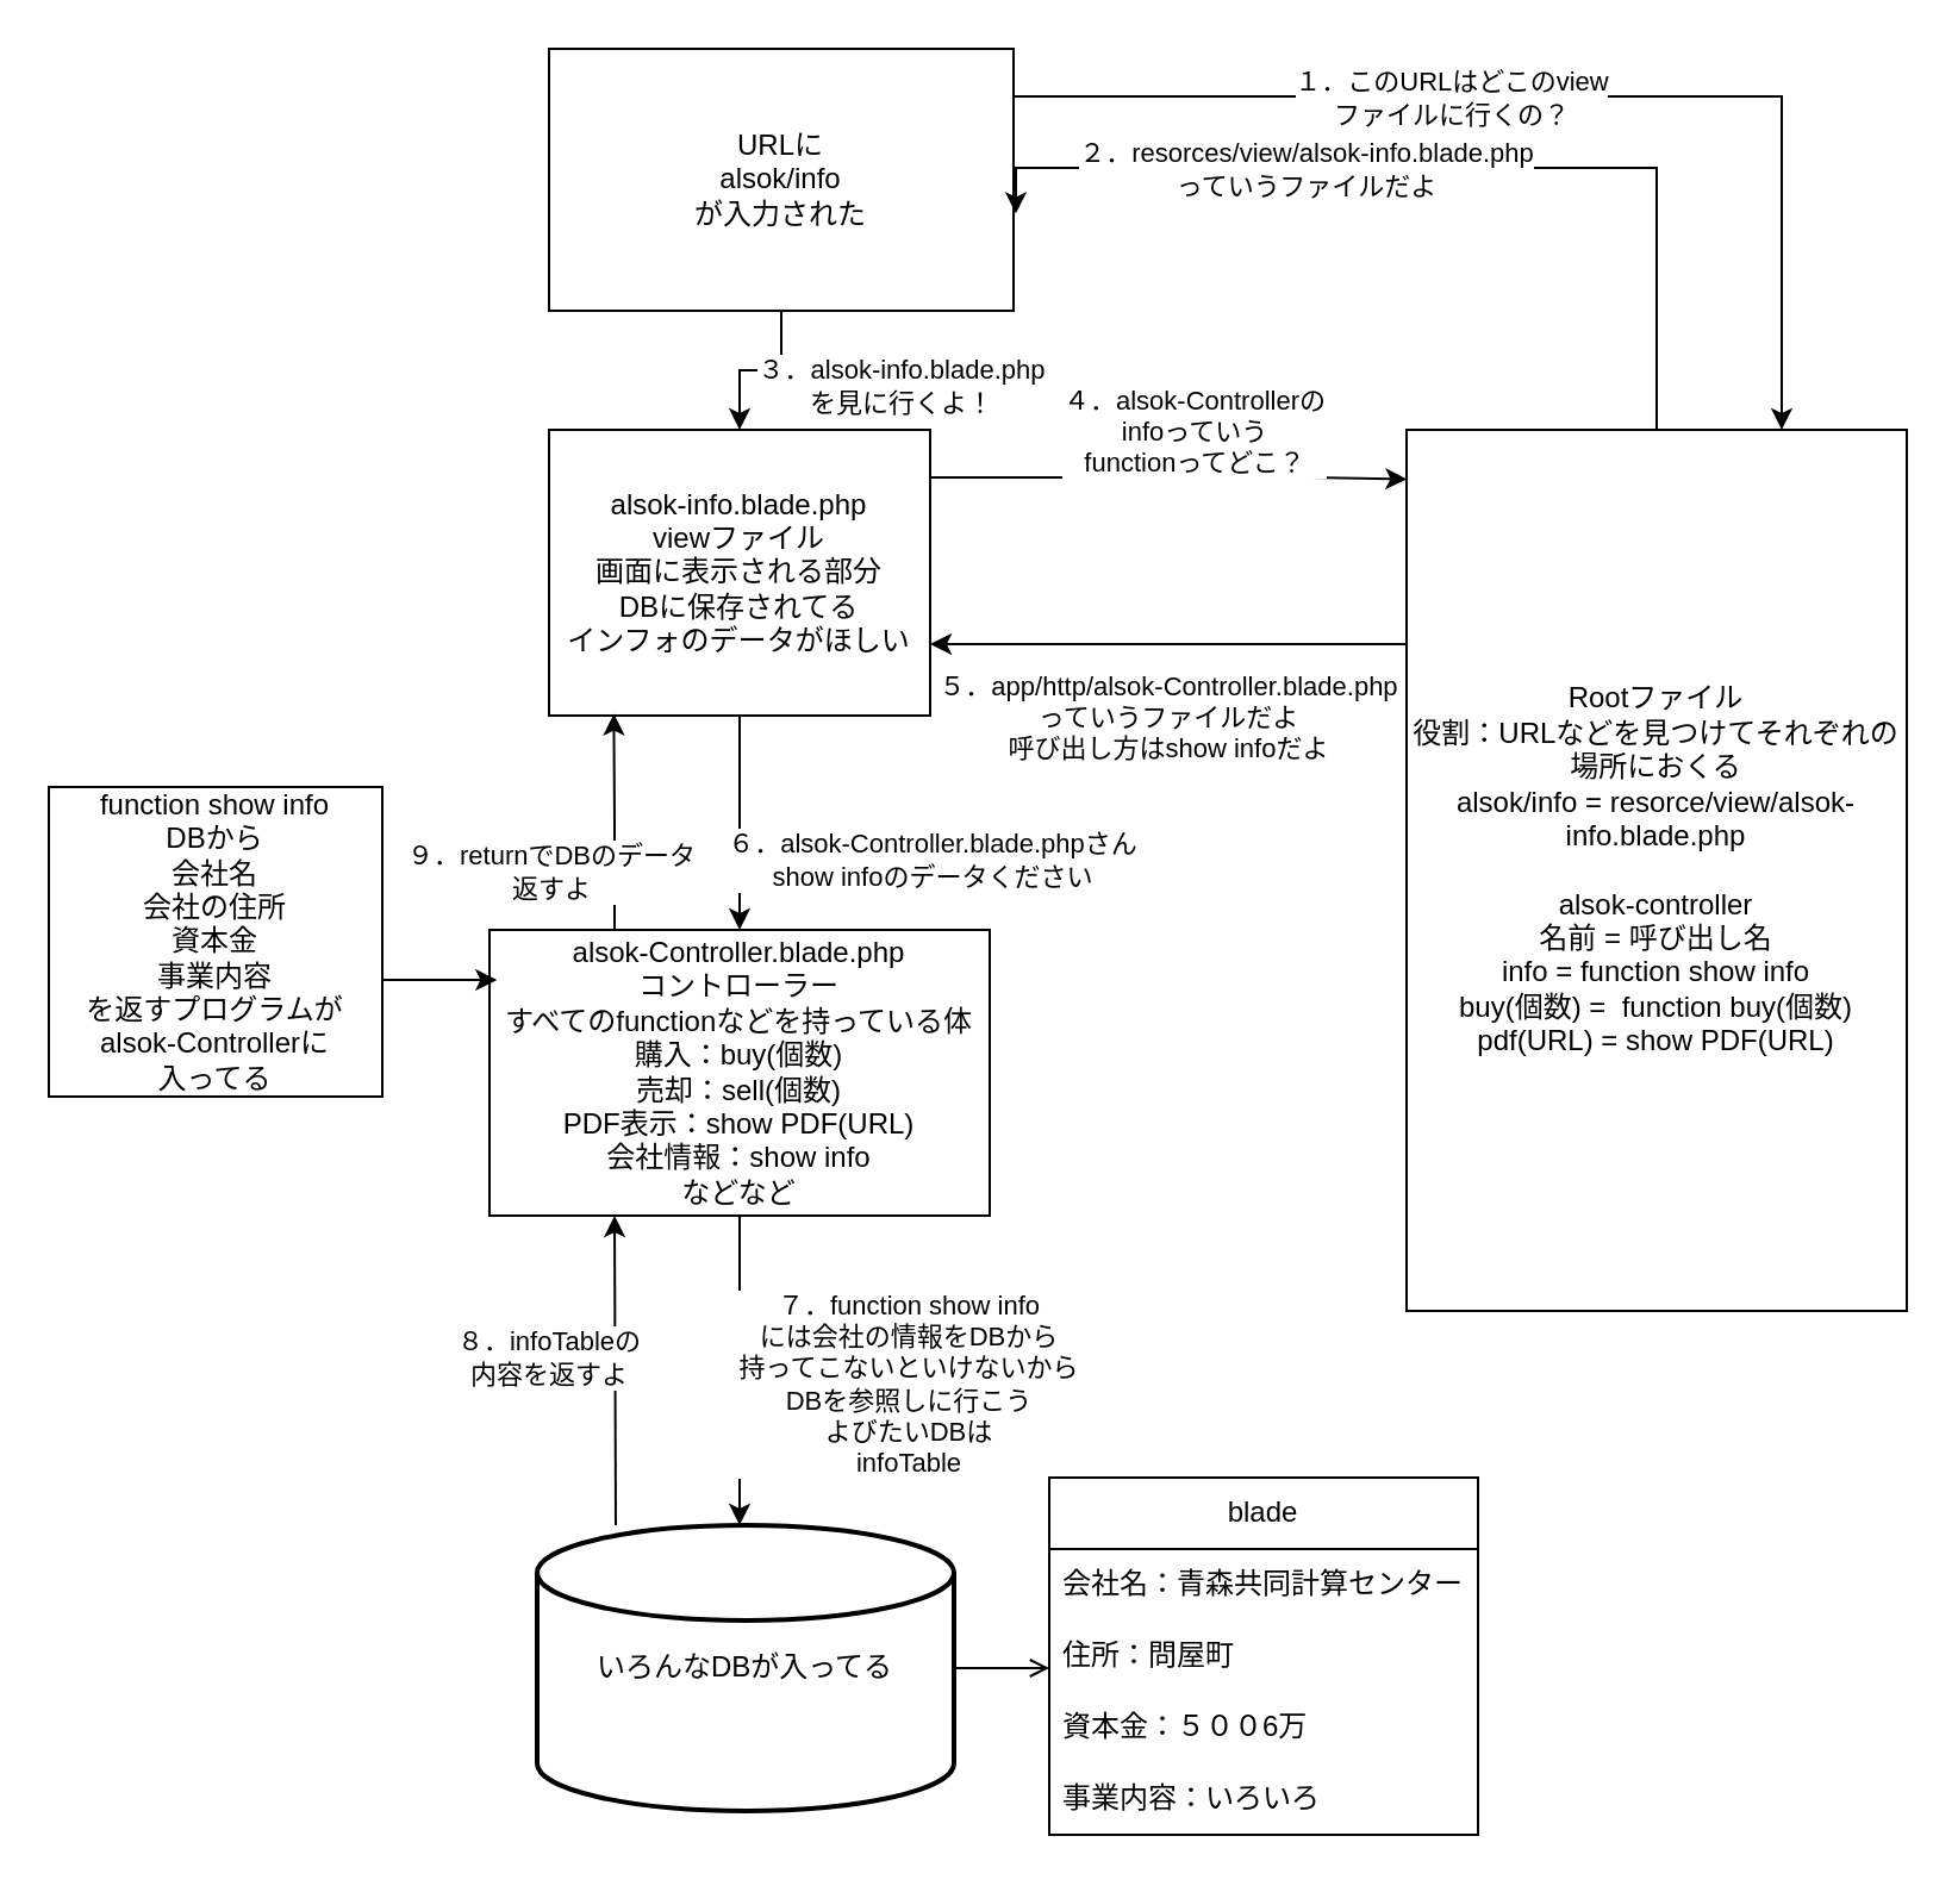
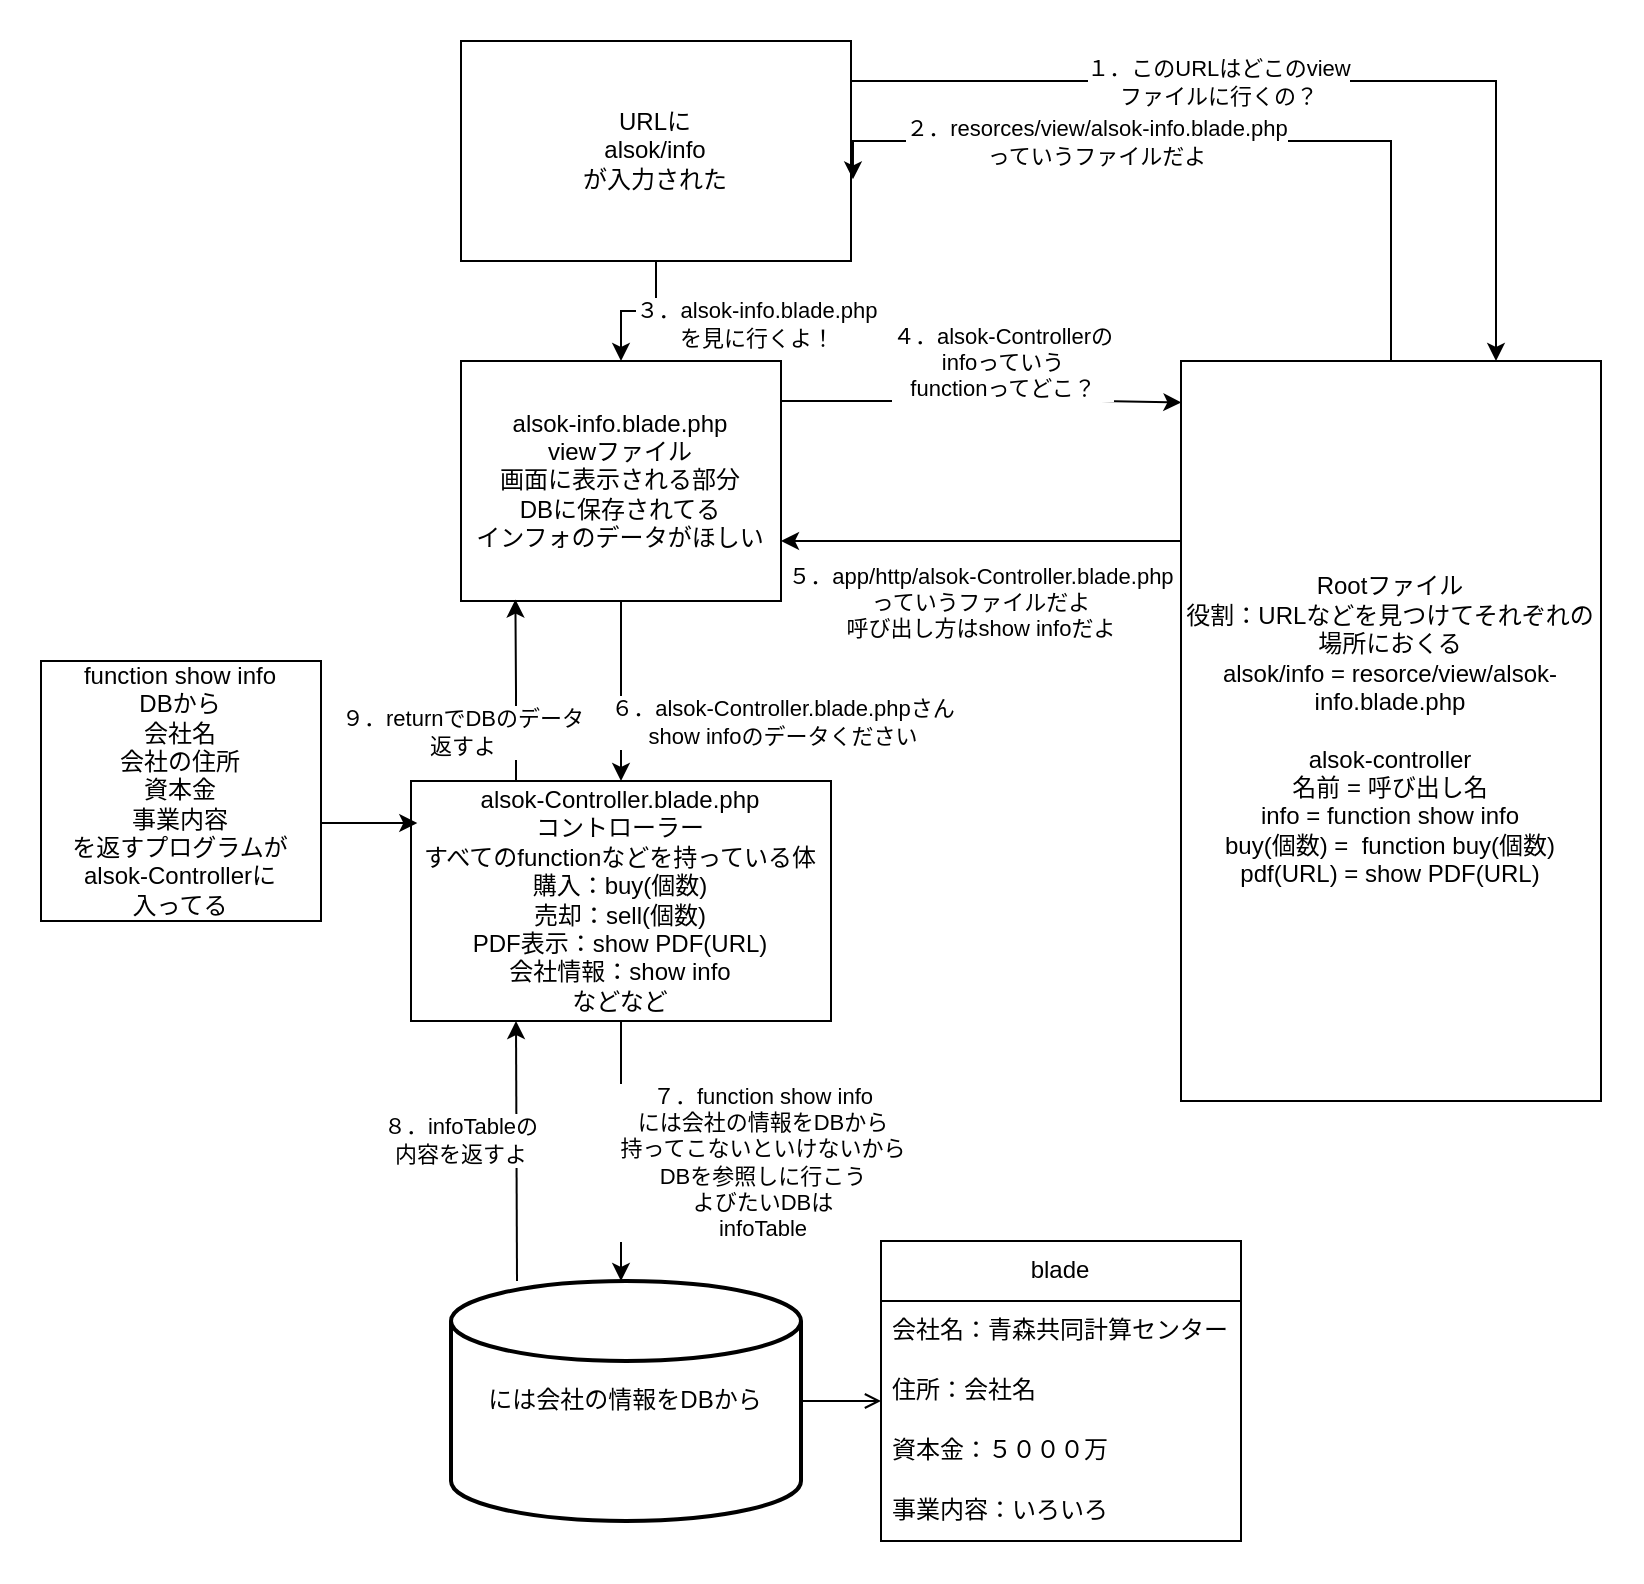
- <mxCell id="26" value="住所：問屋町" style="text;strokeColor=none;fillColor=none;align=left;verticalAlign=middle;spacingLeft=4;spacingRight=4;overflow=hidden;points=[[0,0.5],[1,0.5]];portConstraint=eastwest;rotatable=0;whiteSpace=wrap;html=1;" vertex="1" parent="24"><mxGeometry y="60" width="180" height="30" as="geometry" /></mxCell>
+ <mxCell id="26" value="住所：会社名" style="text;strokeColor=none;fillColor=none;align=left;verticalAlign=middle;spacingLeft=4;spacingRight=4;overflow=hidden;points=[[0,0.5],[1,0.5]];portConstraint=eastwest;rotatable=0;whiteSpace=wrap;html=1;" vertex="1" parent="24"><mxGeometry y="60" width="180" height="30" as="geometry" /></mxCell>
- <mxCell id="23" value="いろんなDBが入ってる" style="strokeWidth=2;html=1;shape=mxgraph.flowchart.database;whiteSpace=wrap;" vertex="1" parent="1"><mxGeometry x="225" y="640" width="175" height="120" as="geometry" /></mxCell>
+ <mxCell id="23" value="には会社の情報をDBから" style="strokeWidth=2;html=1;shape=mxgraph.flowchart.database;whiteSpace=wrap;" vertex="1" parent="1"><mxGeometry x="225" y="640" width="175" height="120" as="geometry" /></mxCell>
- <mxCell id="27" value="資本金：５００6万" style="text;strokeColor=none;fillColor=none;align=left;verticalAlign=middle;spacingLeft=4;spacingRight=4;overflow=hidden;points=[[0,0.5],[1,0.5]];portConstraint=eastwest;rotatable=0;whiteSpace=wrap;html=1;" vertex="1" parent="24"><mxGeometry y="90" width="180" height="30" as="geometry" /></mxCell>
+ <mxCell id="27" value="資本金：５０００万" style="text;strokeColor=none;fillColor=none;align=left;verticalAlign=middle;spacingLeft=4;spacingRight=4;overflow=hidden;points=[[0,0.5],[1,0.5]];portConstraint=eastwest;rotatable=0;whiteSpace=wrap;html=1;" vertex="1" parent="24"><mxGeometry y="90" width="180" height="30" as="geometry" /></mxCell>
